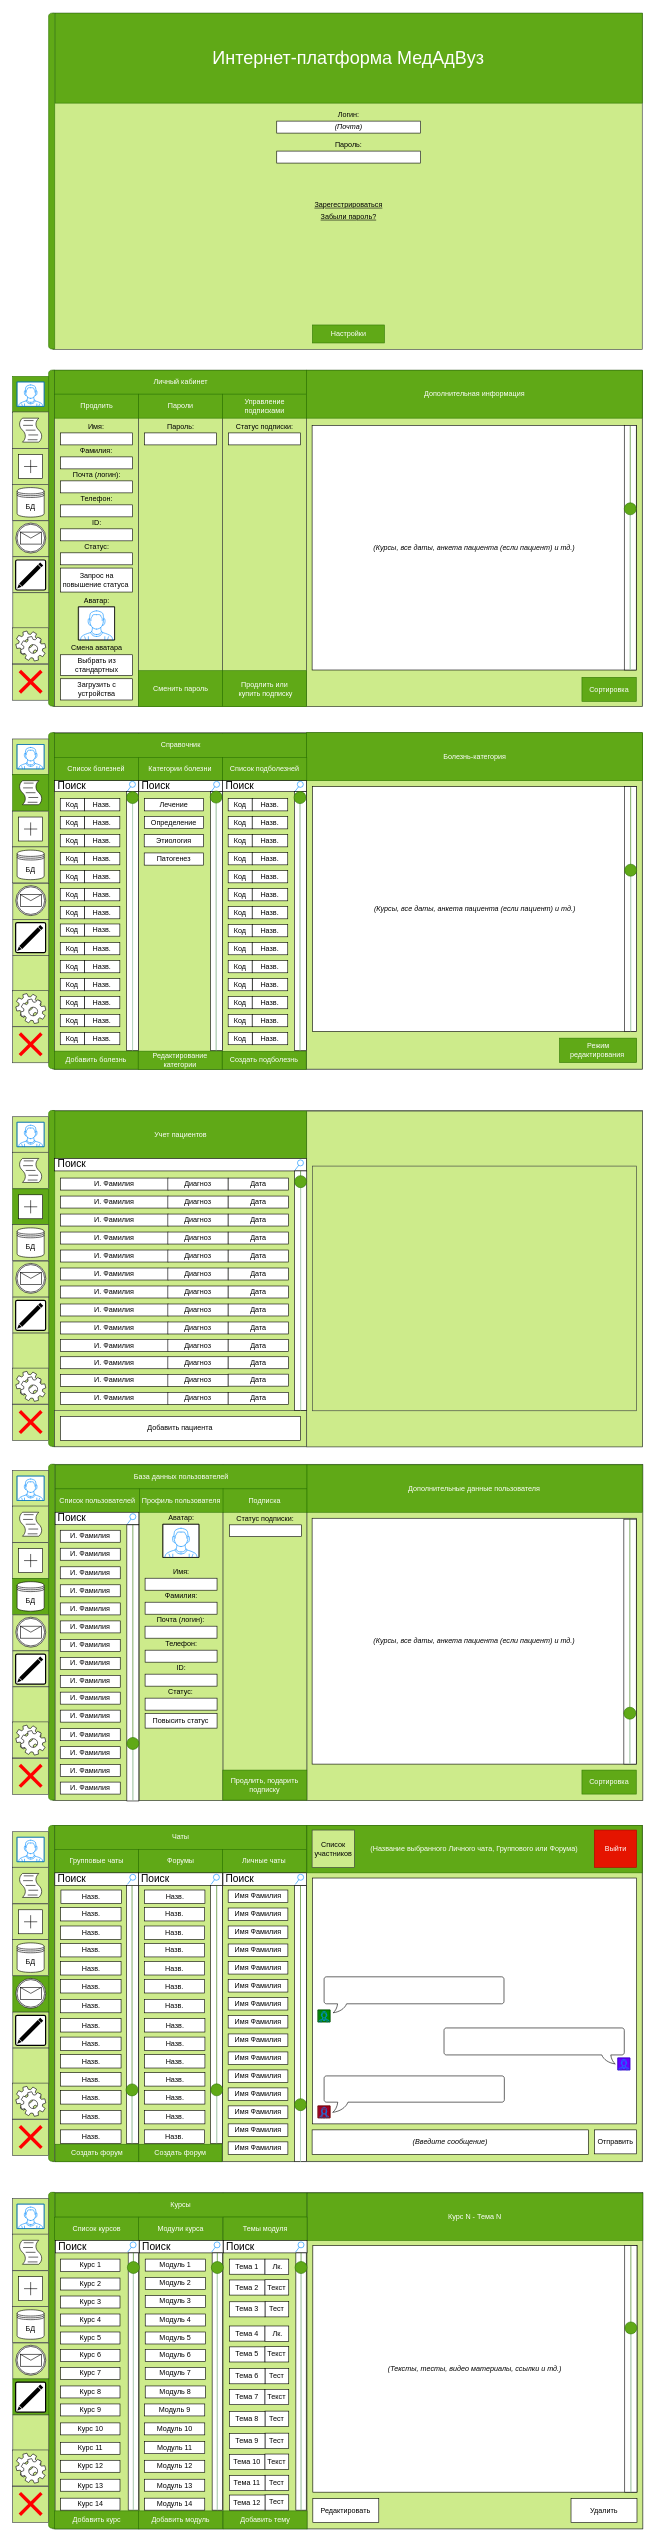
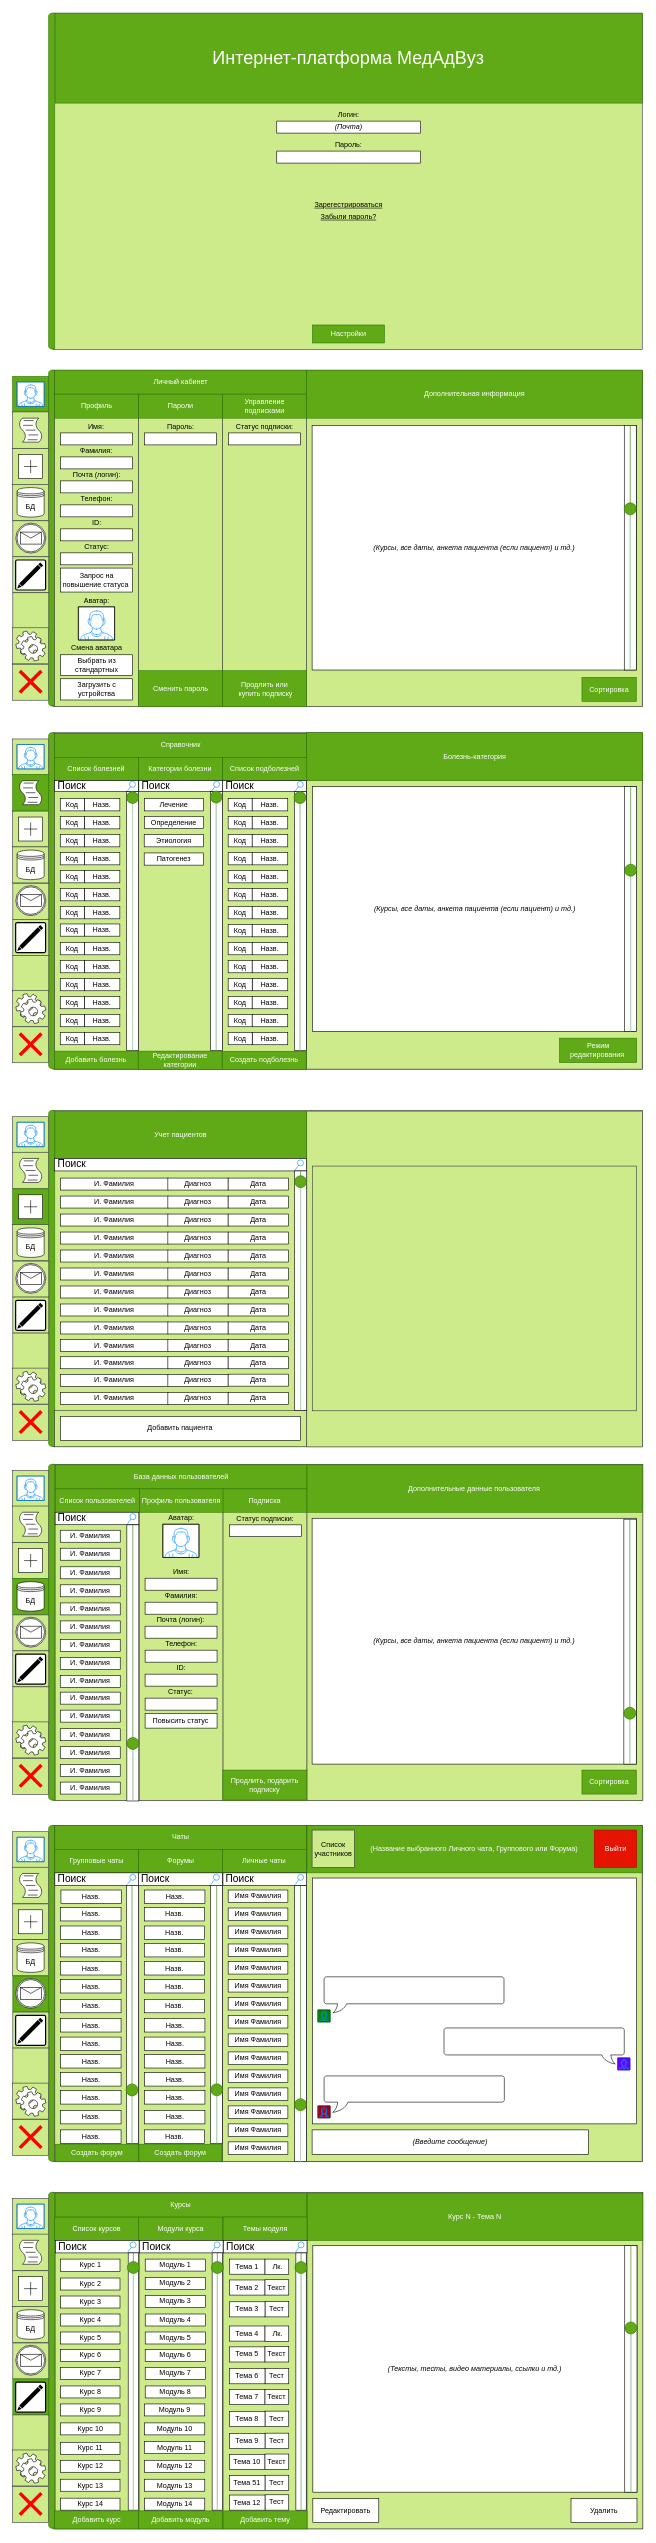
- <mxCell id="20" value="Продлить" style="rounded=0;whiteSpace=wrap;html=1;fillColor=#60a917;strokeColor=#2D7600;fontColor=#ffffff;" parent="13" vertex="1"><mxGeometry x="69.96" y="40" width="140.04" height="40" as="geometry" /></mxCell>
+ <mxCell id="20" value="Профиль" style="rounded=0;whiteSpace=wrap;html=1;fillColor=#60a917;strokeColor=#2D7600;fontColor=#ffffff;" parent="13" vertex="1"><mxGeometry x="69.96" y="40" width="140.04" height="40" as="geometry" /></mxCell>
- <mxCell id="316" value="Отправить" style="rounded=0;whiteSpace=wrap;html=1;fontSize=12;" parent="307" vertex="1"><mxGeometry x="970.6" y="507.63" width="70" height="40" as="geometry" /></mxCell>
- <mxCell id="477" value="Тема 11" style="rounded=0;whiteSpace=wrap;html=1;strokeColor=#000000;gradientColor=none;fontColor=#000000;" vertex="1" parent="400"><mxGeometry x="361.42" y="472.2" width="59.42" height="25.21" as="geometry" /></mxCell>
+ <mxCell id="477" value="Тема 51" style="rounded=0;whiteSpace=wrap;html=1;strokeColor=#000000;gradientColor=none;fontColor=#000000;" vertex="1" parent="400"><mxGeometry x="361.42" y="472.2" width="59.42" height="25.21" as="geometry" /></mxCell>
